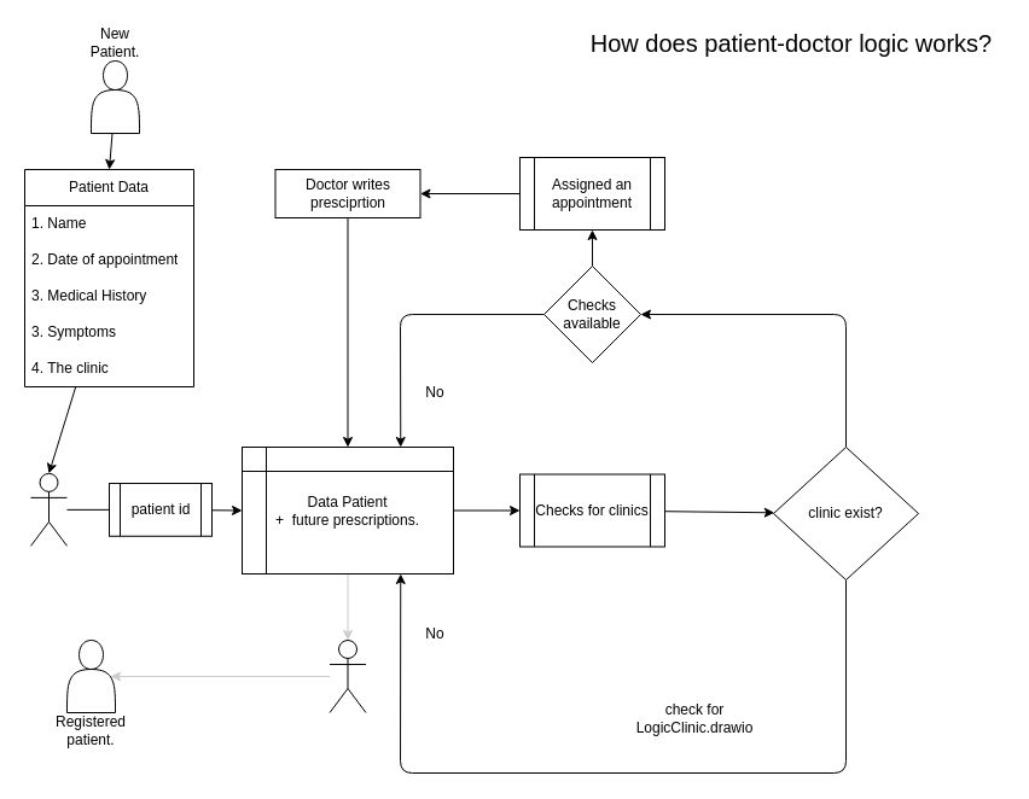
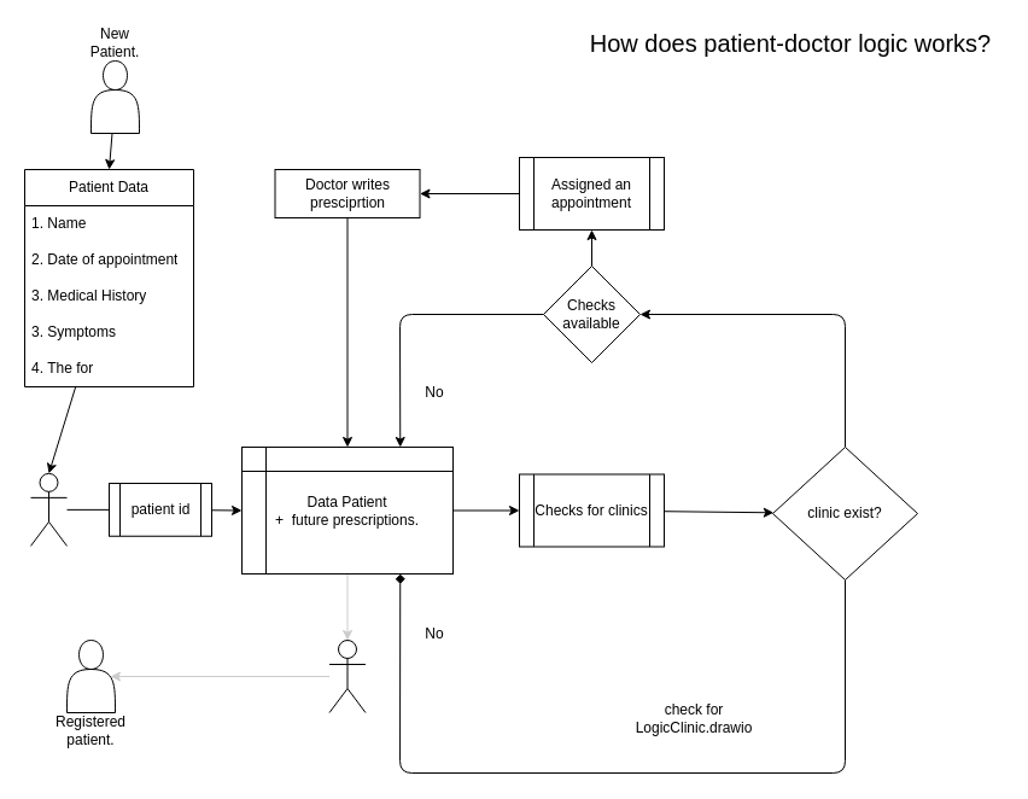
- <mxCell id="22" value="4. The clinic" style="text;strokeColor=none;fillColor=none;align=left;verticalAlign=middle;spacingLeft=4;spacingRight=4;overflow=hidden;points=[[0,0.5],[1,0.5]];portConstraint=eastwest;rotatable=0;whiteSpace=wrap;html=1;" parent="17" vertex="1"><mxGeometry y="150" width="140" height="30" as="geometry" /></mxCell>
+ <mxCell id="22" value="4. The for" style="text;strokeColor=none;fillColor=none;align=left;verticalAlign=middle;spacingLeft=4;spacingRight=4;overflow=hidden;points=[[0,0.5],[1,0.5]];portConstraint=eastwest;rotatable=0;whiteSpace=wrap;html=1;" parent="17" vertex="1"><mxGeometry y="150" width="140" height="30" as="geometry" /></mxCell>
- <mxCell id="31" style="edgeStyle=none;html=1;entryX=0.75;entryY=1;entryDx=0;entryDy=0;" parent="1" source="32" target="9" edge="1"><mxGeometry relative="1" as="geometry"><Array as="points"><mxPoint x="700" y="640" /><mxPoint x="331" y="640" /></Array></mxGeometry></mxCell>
+ <mxCell id="31" style="edgeStyle=none;html=1;entryX=0.75;entryY=1;entryDx=0;entryDy=0;endArrow=diamond;" parent="1" source="32" target="9" edge="1"><mxGeometry relative="1" as="geometry"><Array as="points"><mxPoint x="700" y="640" /><mxPoint x="331" y="640" /></Array></mxGeometry></mxCell>
